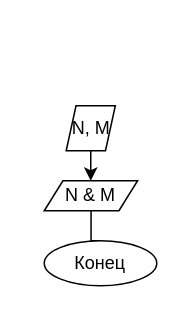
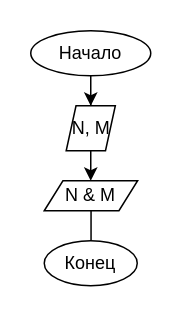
+ <mxCell id="3" value="Начало" style="ellipse;whiteSpace=wrap;html=1;" vertex="1" parent="1"><mxGeometry x="20" y="20" width="80" height="30" as="geometry" /></mxCell>
+ <mxCell id="2" style="edgeStyle=orthogonalEdgeStyle;rounded=0;orthogonalLoop=1;jettySize=auto;html=1;entryX=0.5;entryY=0;entryDx=0;entryDy=0;" edge="1" parent="1" source="3" target="8"><mxGeometry relative="1" as="geometry" /></mxCell>
- <mxCell id="6" value="Конец" style="ellipse;whiteSpace=wrap;html=1;" vertex="1" parent="1"><mxGeometry x="29" y="160" width="75" height="30" as="geometry" /></mxCell>
+ <mxCell id="6" value="Конец" style="ellipse;whiteSpace=wrap;html=1;" vertex="1" parent="1"><mxGeometry x="29" y="160" width="62" height="30" as="geometry" /></mxCell>
